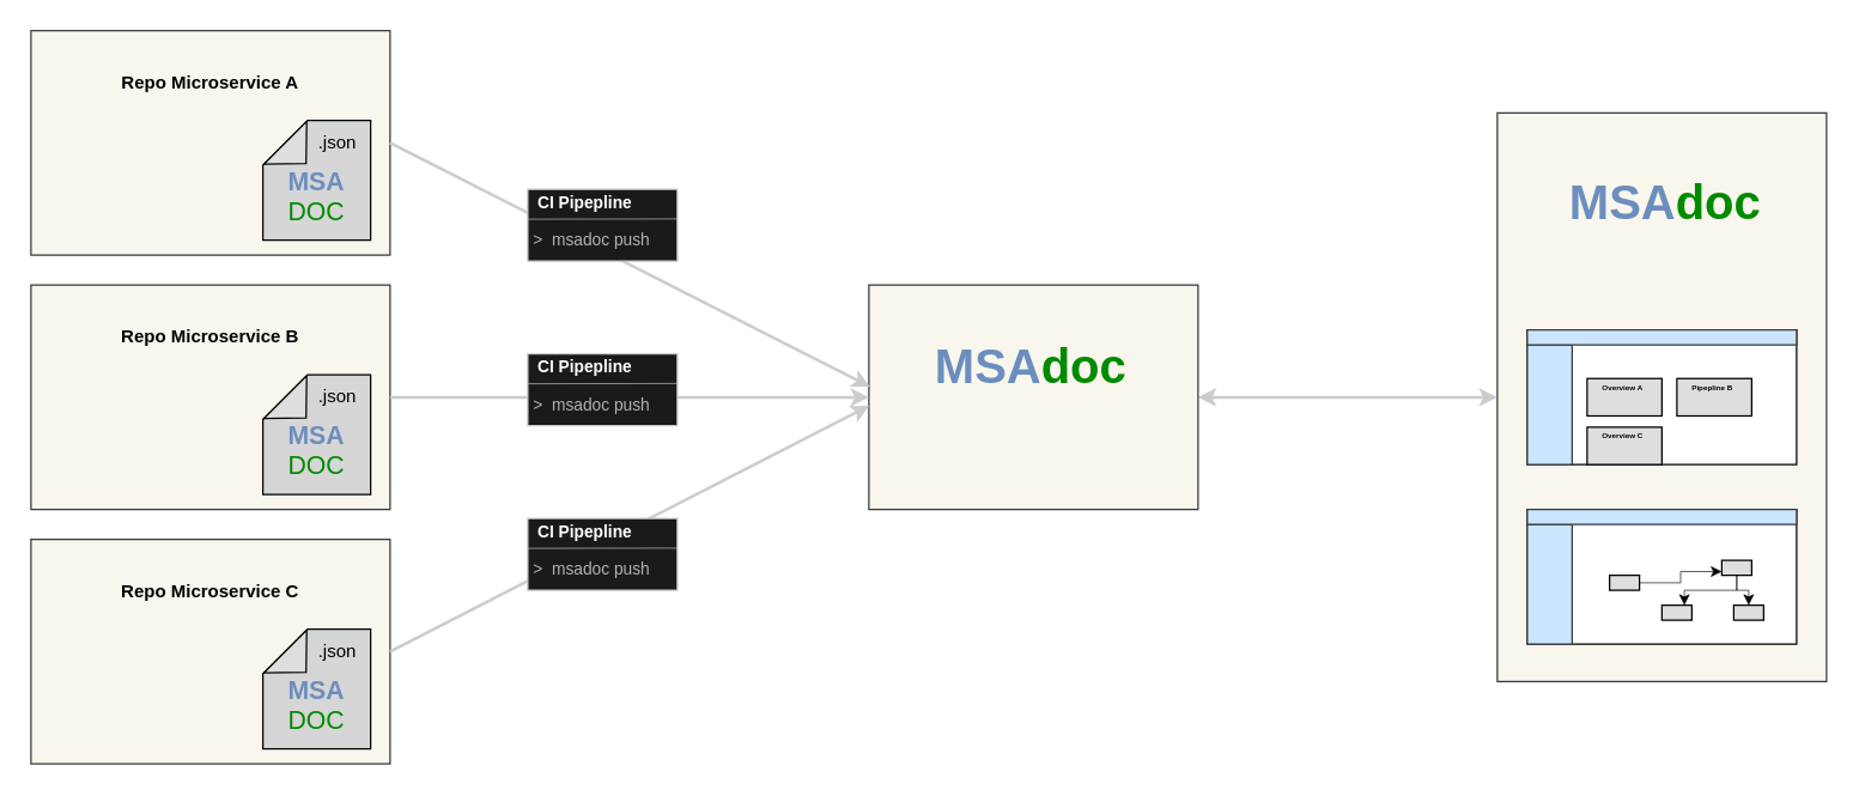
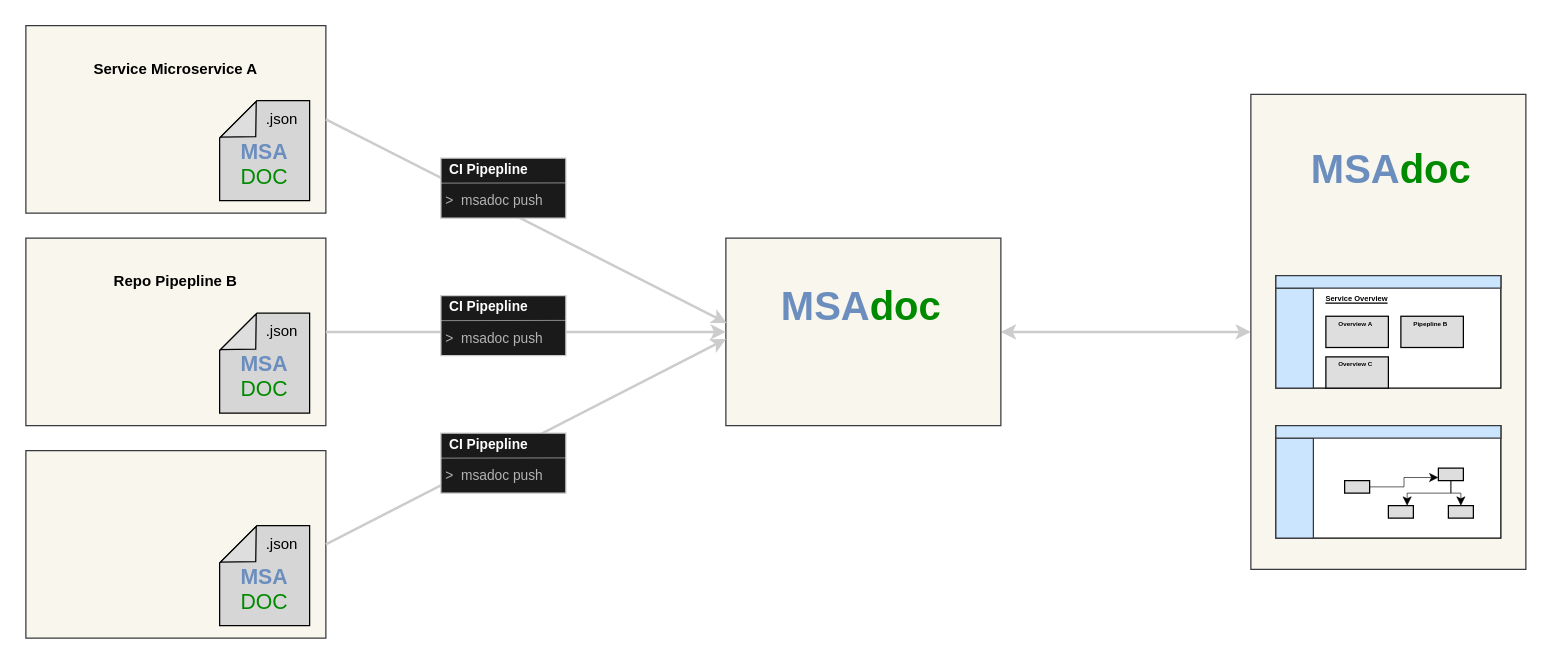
- <mxCell id="4" value="Repo Microservice A" style="text;html=1;strokeColor=none;fillColor=none;align=center;verticalAlign=middle;whiteSpace=wrap;rounded=0;fontStyle=1" vertex="1" parent="2"><mxGeometry y="15.0" width="240" height="40.909" as="geometry" /></mxCell>
+ <mxCell id="4" value="Service Microservice A" style="text;html=1;strokeColor=none;fillColor=none;align=center;verticalAlign=middle;whiteSpace=wrap;rounded=0;fontStyle=1" vertex="1" parent="2"><mxGeometry y="15.0" width="240" height="40.909" as="geometry" /></mxCell>
- <mxCell id="15" value="Repo Microservice B" style="text;html=1;strokeColor=none;fillColor=none;align=center;verticalAlign=middle;whiteSpace=wrap;rounded=0;fontStyle=1" vertex="1" parent="13"><mxGeometry y="15.0" width="240" height="40.909" as="geometry" /></mxCell>
+ <mxCell id="15" value="Repo Pipepline B" style="text;html=1;strokeColor=none;fillColor=none;align=center;verticalAlign=middle;whiteSpace=wrap;rounded=0;fontStyle=1" vertex="1" parent="13"><mxGeometry y="15.0" width="240" height="40.909" as="geometry" /></mxCell>
+ <mxCell id="69" value="&lt;b&gt;&lt;u&gt;&lt;font style=&quot;font-size: 6px;&quot;&gt;Service Overview&lt;/font&gt;&lt;/u&gt;&lt;/b&gt;" style="text;html=1;strokeColor=none;fillColor=none;align=center;verticalAlign=middle;whiteSpace=wrap;rounded=0;fontSize=5;fontColor=#000000;" vertex="1" parent="59"><mxGeometry x="35" y="10" width="60" height="17" as="geometry" /></mxCell>
- <mxCell id="26" value="Repo Microservice C" style="text;html=1;strokeColor=none;fillColor=none;align=center;verticalAlign=middle;whiteSpace=wrap;rounded=0;fontStyle=1" vertex="1" parent="24"><mxGeometry y="15.0" width="240" height="40.909" as="geometry" /></mxCell>
